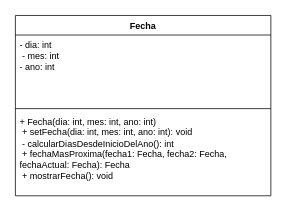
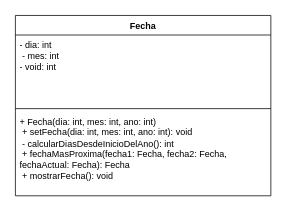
- <mxCell id="3" value="- dia: int&amp;nbsp;&lt;div&gt;&amp;nbsp;- mes: int&amp;nbsp;&lt;div&gt;- ano: int&amp;nbsp;&amp;nbsp;&lt;/div&gt;&lt;/div&gt;" style="text;strokeColor=none;fillColor=none;align=left;verticalAlign=top;spacingLeft=4;spacingRight=4;overflow=hidden;rotatable=0;points=[[0,0.5],[1,0.5]];portConstraint=eastwest;whiteSpace=wrap;html=1;" vertex="1" parent="2"><mxGeometry y="26" width="340" height="94" as="geometry" /></mxCell>
+ <mxCell id="3" value="- dia: int&amp;nbsp;&lt;div&gt;&amp;nbsp;- mes: int&amp;nbsp;&lt;div&gt;- void: int&amp;nbsp;&amp;nbsp;&lt;/div&gt;&lt;/div&gt;" style="text;strokeColor=none;fillColor=none;align=left;verticalAlign=top;spacingLeft=4;spacingRight=4;overflow=hidden;rotatable=0;points=[[0,0.5],[1,0.5]];portConstraint=eastwest;whiteSpace=wrap;html=1;" vertex="1" parent="2"><mxGeometry y="26" width="340" height="94" as="geometry" /></mxCell>
